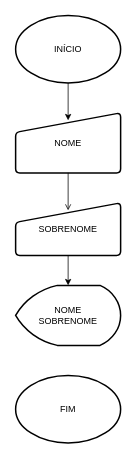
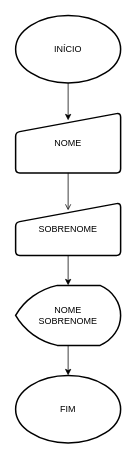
+ <mxCell id="10" style="edgeStyle=orthogonalEdgeStyle;rounded=0;orthogonalLoop=1;jettySize=auto;html=1;exitX=0.5;exitY=1;exitDx=0;exitDy=0;exitPerimeter=0;entryX=0.5;entryY=0;entryDx=0;entryDy=0;entryPerimeter=0;" edge="1" parent="1" source="6" target="3"><mxGeometry relative="1" as="geometry" /></mxCell>
